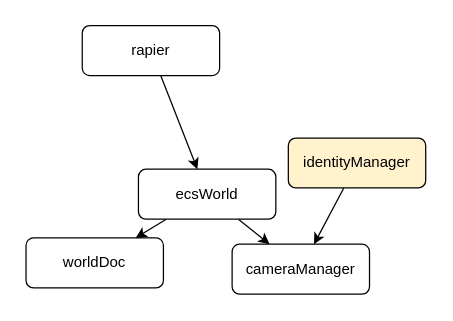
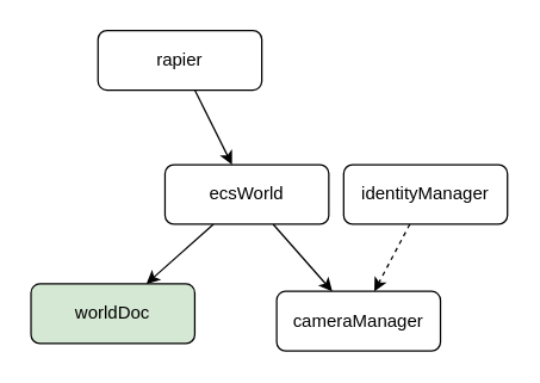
- <mxCell id="6" value="identityManager" style="rounded=1;whiteSpace=wrap;html=1;fillColor=#fff2cc;" vertex="1" parent="1"><mxGeometry x="230" y="110" width="110" height="40" as="geometry" /></mxCell>
+ <mxCell id="6" value="identityManager" style="rounded=1;whiteSpace=wrap;html=1;" vertex="1" parent="1"><mxGeometry x="230" y="110" width="110" height="40" as="geometry" /></mxCell>
- <mxCell id="4" value="ecsWorld" style="rounded=1;whiteSpace=wrap;html=1;" vertex="1" parent="1"><mxGeometry x="110" y="135" width="110" height="40" as="geometry" /></mxCell>
+ <mxCell id="4" value="ecsWorld" style="rounded=1;whiteSpace=wrap;html=1;" vertex="1" parent="1"><mxGeometry x="110" y="110" width="110" height="40" as="geometry" /></mxCell>
- <mxCell id="5" style="edgeStyle=none;html=1;" edge="1" parent="1" source="6" target="7"><mxGeometry relative="1" as="geometry" /></mxCell>
+ <mxCell id="5" style="edgeStyle=none;html=1;dashed=1;" edge="1" parent="1" source="6" target="7"><mxGeometry relative="1" as="geometry" /></mxCell>
- <mxCell id="10" value="worldDoc" style="rounded=1;whiteSpace=wrap;html=1;" vertex="1" parent="1"><mxGeometry x="20" y="190" width="110" height="40" as="geometry" /></mxCell>
+ <mxCell id="10" value="worldDoc" style="rounded=1;whiteSpace=wrap;html=1;fillColor=#d5e8d4;" vertex="1" parent="1"><mxGeometry x="20" y="190" width="110" height="40" as="geometry" /></mxCell>
